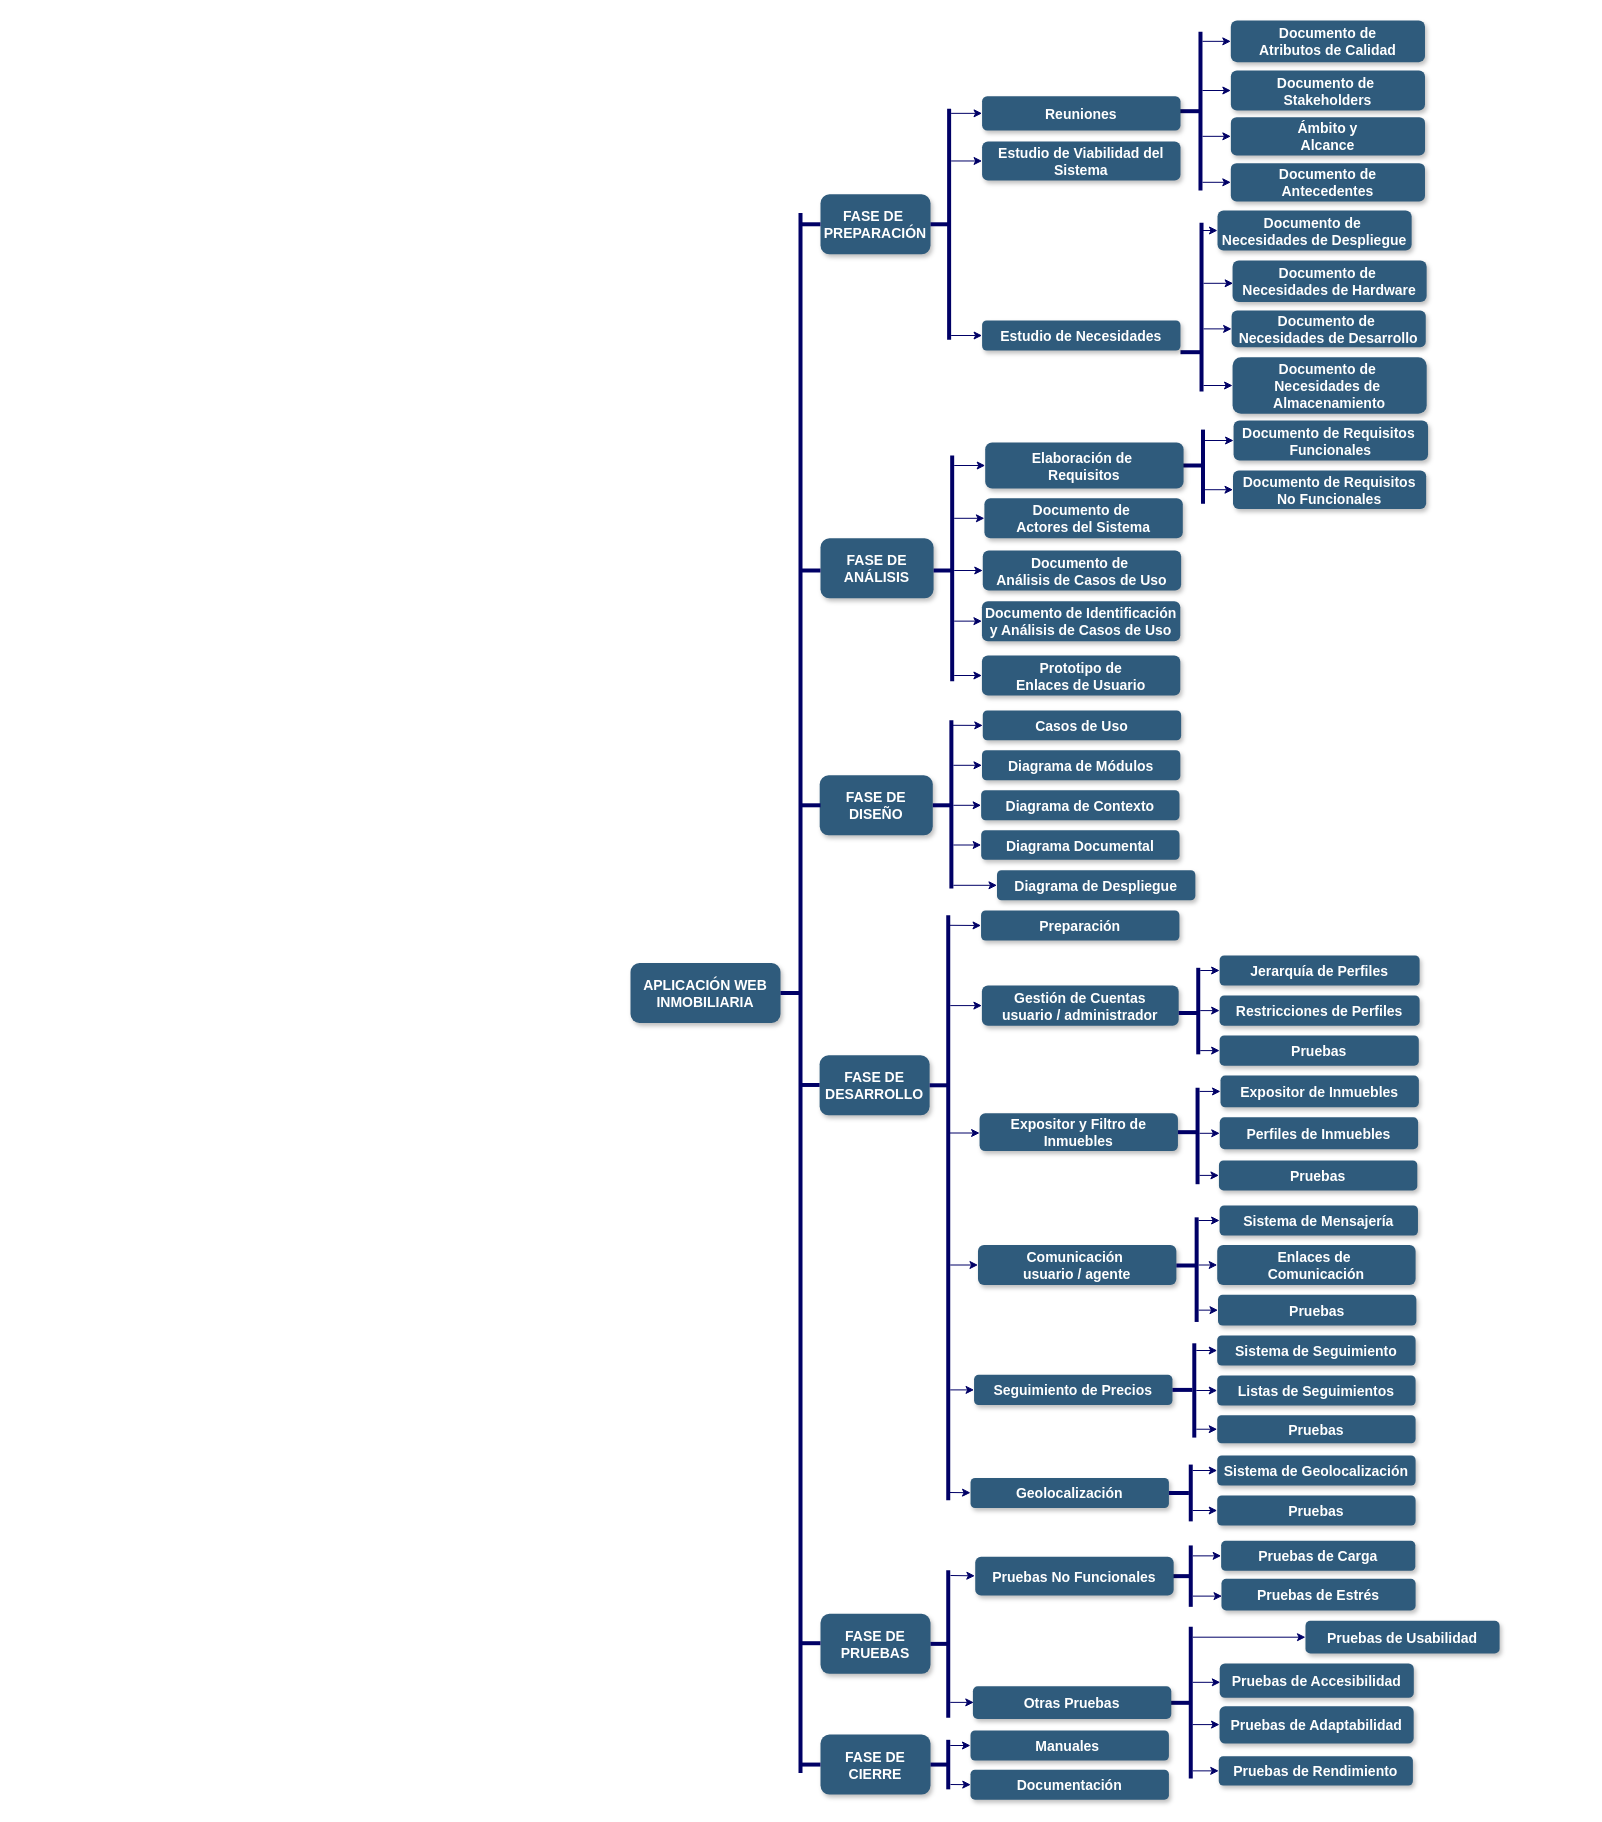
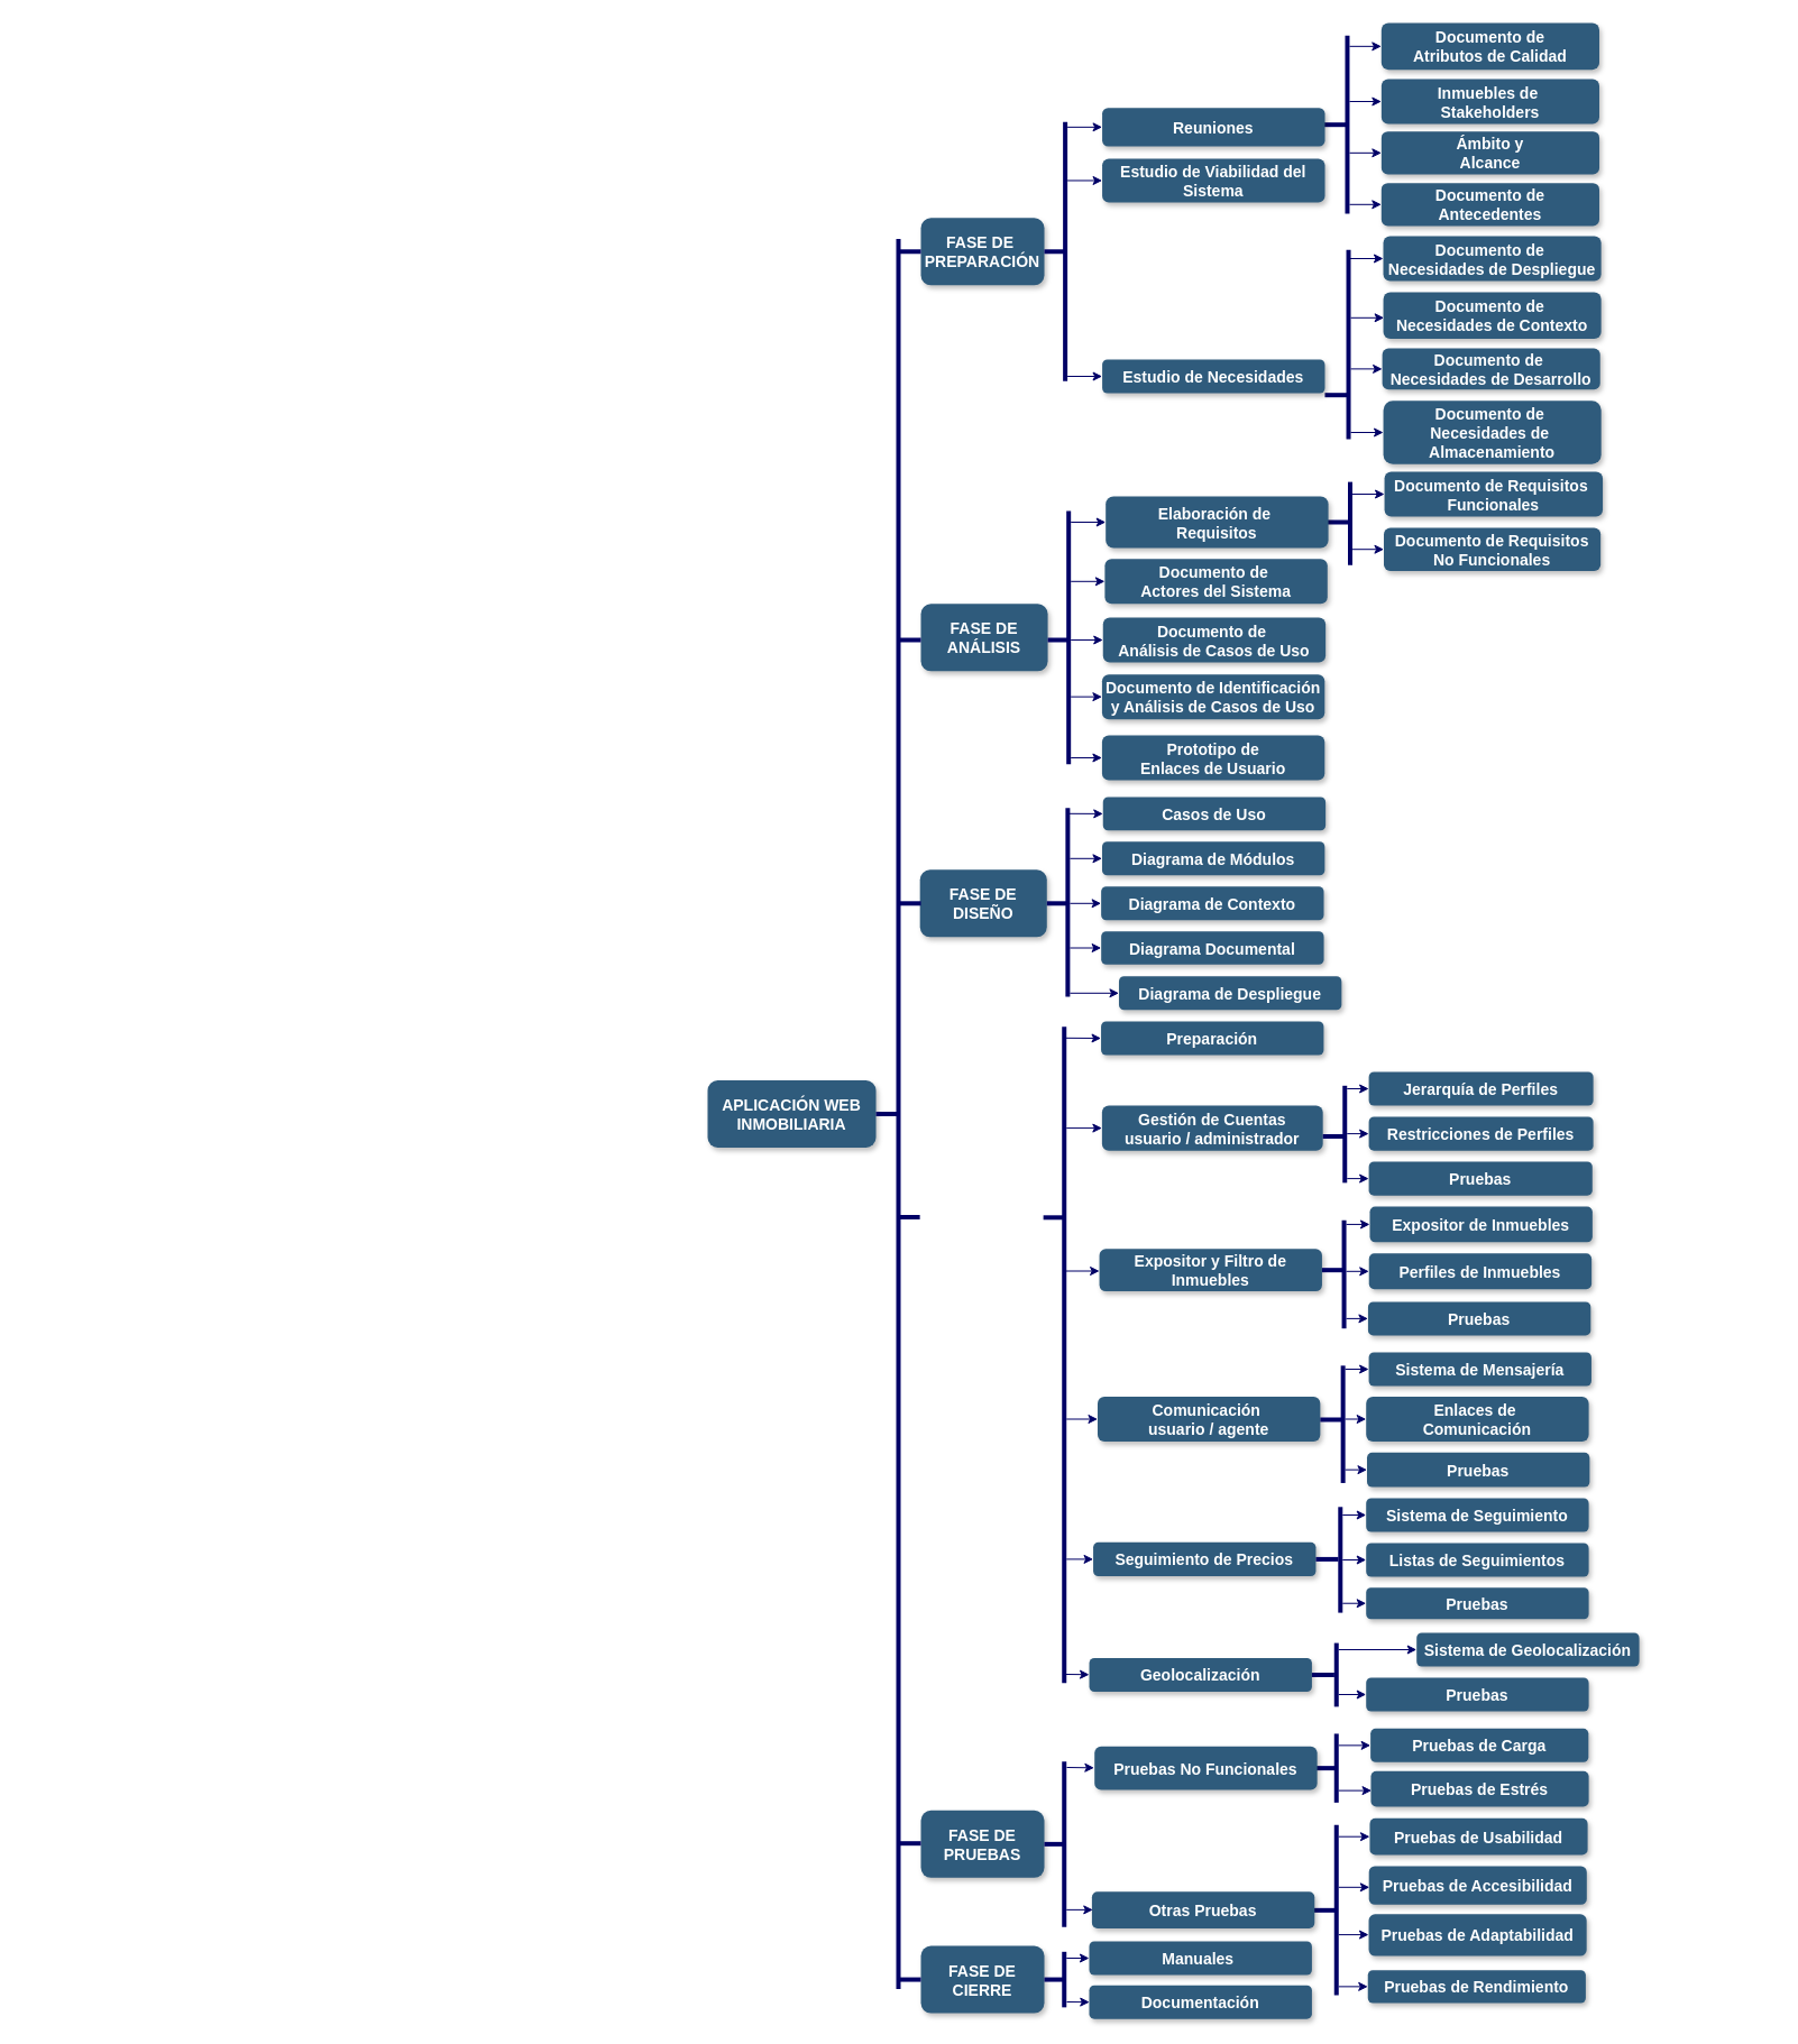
- <mxCell id="10" value="Documento de &#10;Stakeholders" style="rounded=1;fillColor=#2F5B7C;strokeColor=none;shadow=1;gradientColor=none;fontStyle=1;fontColor=#FFFFFF;fontSize=14;" parent="1" vertex="1"><mxGeometry x="1230.36" y="70" width="194.13" height="40" as="geometry" /></mxCell>
+ <mxCell id="10" value="Inmuebles de &#10;Stakeholders" style="rounded=1;fillColor=#2F5B7C;strokeColor=none;shadow=1;gradientColor=none;fontStyle=1;fontColor=#FFFFFF;fontSize=14;" parent="1" vertex="1"><mxGeometry x="1230.36" y="70" width="194.13" height="40" as="geometry" /></mxCell>
- <mxCell id="26" value="Documento de &#10;Necesidades de Despliegue" style="rounded=1;fillColor=#2F5B7C;strokeColor=none;shadow=1;gradientColor=none;fontStyle=1;fontColor=#FFFFFF;fontSize=14;" parent="1" vertex="1"><mxGeometry x="1217.01" y="210" width="194.13" height="40" as="geometry" /></mxCell>
+ <mxCell id="26" value="Documento de &#10;Necesidades de Despliegue" style="rounded=1;fillColor=#2F5B7C;strokeColor=none;shadow=1;gradientColor=none;fontStyle=1;fontColor=#FFFFFF;fontSize=14;" parent="1" vertex="1"><mxGeometry x="1232.01" y="210" width="194.13" height="40" as="geometry" /></mxCell>
- <mxCell id="31" value="Documento de &#10;Necesidades de Hardware" style="rounded=1;fillColor=#2F5B7C;strokeColor=none;shadow=1;gradientColor=none;fontStyle=1;fontColor=#FFFFFF;fontSize=14;" parent="1" vertex="1"><mxGeometry x="1232.06" y="260" width="194.08" height="41.62" as="geometry" /></mxCell>
+ <mxCell id="31" value="Documento de &#10;Necesidades de Contexto" style="rounded=1;fillColor=#2F5B7C;strokeColor=none;shadow=1;gradientColor=none;fontStyle=1;fontColor=#FFFFFF;fontSize=14;" parent="1" vertex="1"><mxGeometry x="1232.06" y="260" width="194.08" height="41.62" as="geometry" /></mxCell>
- <mxCell id="17" value="FASE DE &#10;DESARROLLO" style="rounded=1;fillColor=#2F5B7C;strokeColor=none;shadow=1;gradientColor=none;fontStyle=1;fontColor=#FFFFFF;fontSize=14;" parent="1" vertex="1"><mxGeometry x="819.12" y="1054.8" width="110" height="60" as="geometry" /></mxCell>
- <mxCell id="107" value="Sistema de Geolocalización" style="rounded=1;fillColor=#2F5B7C;strokeColor=none;shadow=1;gradientColor=none;fontStyle=1;fontColor=#FFFFFF;fontSize=14;" parent="1" vertex="1"><mxGeometry x="1216.72" y="1455" width="198.37" height="30" as="geometry" /></mxCell>
+ <mxCell id="107" value="Sistema de Geolocalización" style="rounded=1;fillColor=#2F5B7C;strokeColor=none;shadow=1;gradientColor=none;fontStyle=1;fontColor=#FFFFFF;fontSize=14;" parent="1" vertex="1"><mxGeometry x="1261.72" y="1455" width="198.37" height="30" as="geometry" /></mxCell>
- <mxCell id="127" value="Pruebas de Usabilidad" style="rounded=1;fillColor=#2F5B7C;strokeColor=none;shadow=1;gradientColor=none;fontStyle=1;fontColor=#FFFFFF;fontSize=14;" parent="1" vertex="1"><mxGeometry x="1304.97" y="1620.36" width="194.13" height="32.67" as="geometry" /></mxCell>
+ <mxCell id="127" value="Pruebas de Usabilidad" style="rounded=1;fillColor=#2F5B7C;strokeColor=none;shadow=1;gradientColor=none;fontStyle=1;fontColor=#FFFFFF;fontSize=14;" parent="1" vertex="1"><mxGeometry x="1219.97" y="1620.36" width="194.13" height="32.67" as="geometry" /></mxCell>
